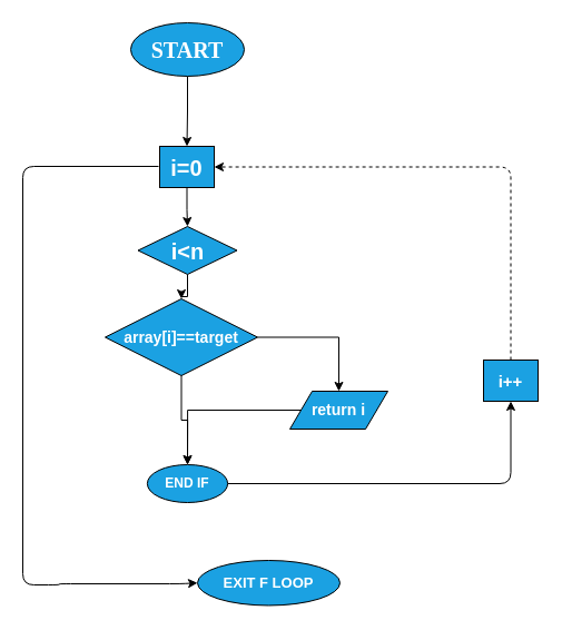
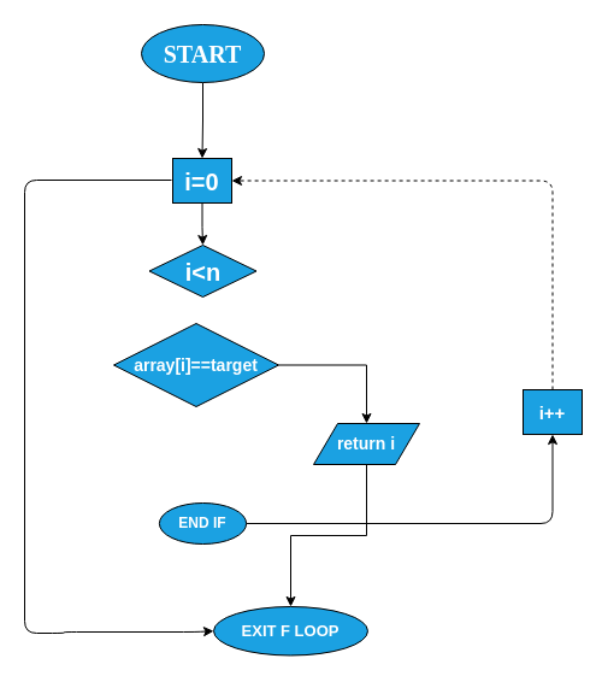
- <mxCell id="6" value="" style="edgeStyle=orthogonalEdgeStyle;rounded=0;orthogonalLoop=1;jettySize=auto;html=1;fontColor=#ffffff;" edge="1" parent="1" source="7" target="10"><mxGeometry relative="1" as="geometry" /></mxCell>
- <mxCell id="9" value="" style="edgeStyle=orthogonalEdgeStyle;rounded=0;orthogonalLoop=1;jettySize=auto;html=1;fontColor=#ffffff;" edge="1" parent="1" source="10" target="13"><mxGeometry relative="1" as="geometry" /></mxCell>
- <mxCell id="11" value="" style="edgeStyle=orthogonalEdgeStyle;rounded=0;orthogonalLoop=1;jettySize=auto;html=1;fontColor=#ffffff;" edge="1" parent="1" source="12" target="13"><mxGeometry relative="1" as="geometry" /></mxCell>
+ <mxCell id="11" value="" style="edgeStyle=orthogonalEdgeStyle;rounded=0;orthogonalLoop=1;jettySize=auto;html=1;fontColor=#ffffff;" edge="1" parent="1" source="12" target="17"><mxGeometry relative="1" as="geometry" /></mxCell>
